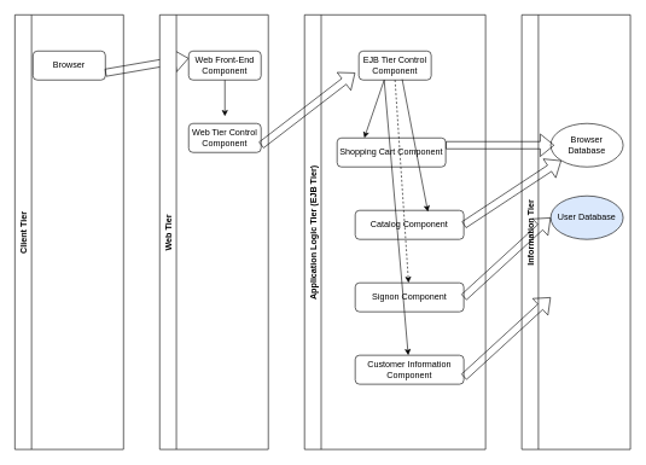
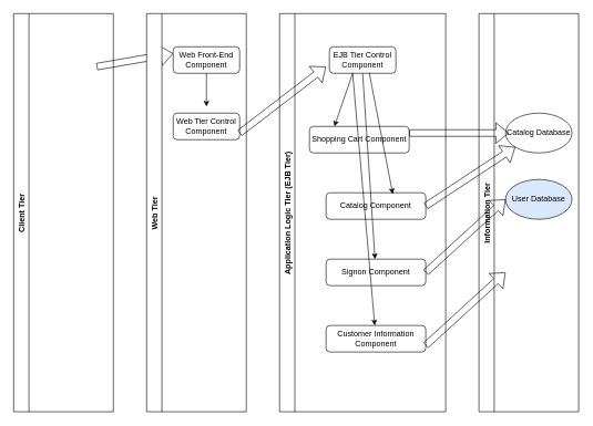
- <mxCell id="3" value="Browser" style="rounded=1;whiteSpace=wrap;html=1;" vertex="1" parent="2"><mxGeometry x="25" y="50" width="100" height="40" as="geometry" /></mxCell>
- <mxCell id="10" value="Browser Database" style="ellipse;whiteSpace=wrap;html=1;" vertex="1" parent="9"><mxGeometry x="40" y="150" width="100" height="60" as="geometry" /></mxCell>
+ <mxCell id="10" value="Catalog Database" style="ellipse;whiteSpace=wrap;html=1;" vertex="1" parent="9"><mxGeometry x="40" y="150" width="100" height="60" as="geometry" /></mxCell>
- <mxCell id="20" value="" style="endArrow=classic;html=1;rounded=0;exitX=0.5;exitY=1;exitDx=0;exitDy=0;dashed=1;" edge="1" parent="12" source="13" target="16"><mxGeometry width="50" height="50" relative="1" as="geometry"><mxPoint x="120" y="100" as="sourcePoint" /><mxPoint x="180" y="282" as="targetPoint" /></mxGeometry></mxCell>
+ <mxCell id="20" value="" style="endArrow=classic;html=1;rounded=0;exitX=0.5;exitY=1;exitDx=0;exitDy=0;" edge="1" parent="12" source="13" target="16"><mxGeometry width="50" height="50" relative="1" as="geometry"><mxPoint x="120" y="100" as="sourcePoint" /><mxPoint x="180" y="282" as="targetPoint" /></mxGeometry></mxCell>
